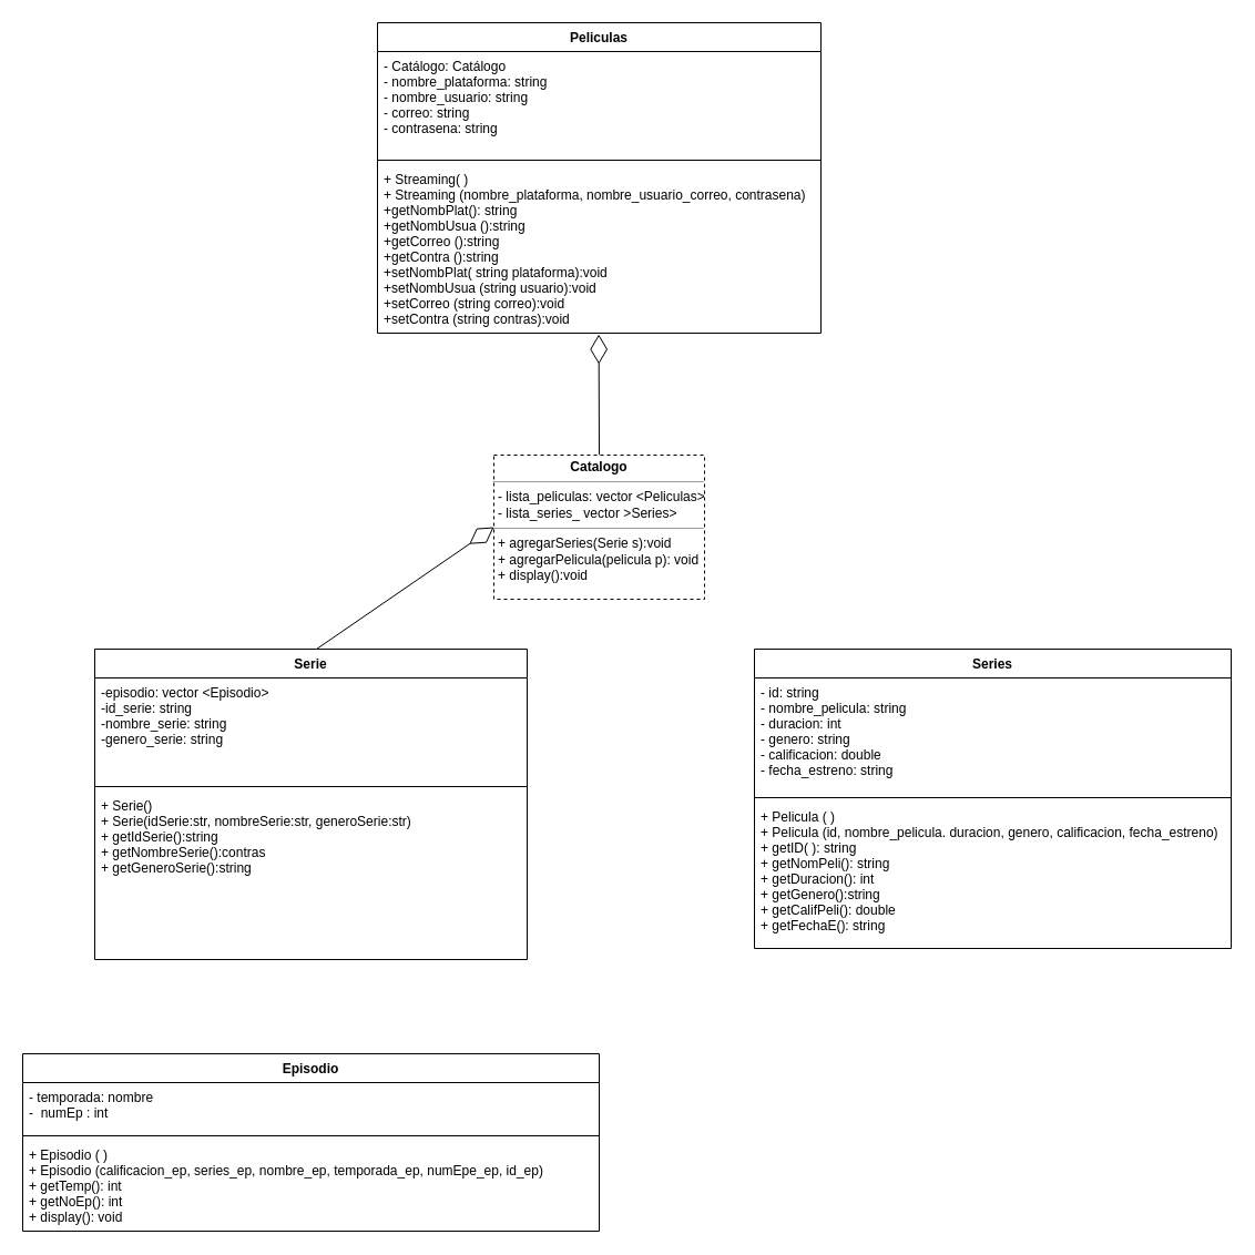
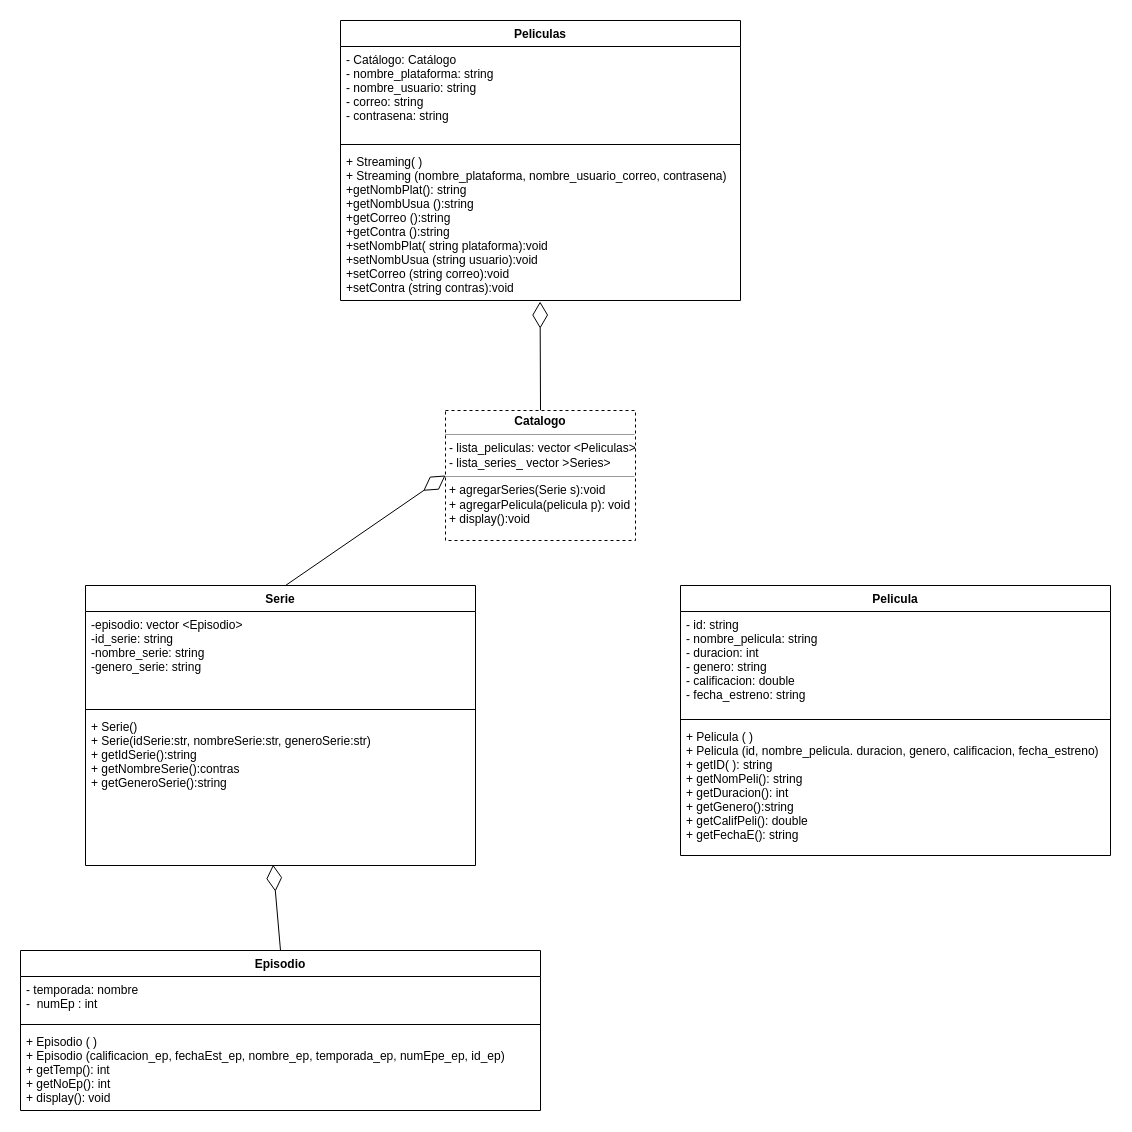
- <mxCell id="2" value="Series" style="swimlane;fontStyle=1;align=center;verticalAlign=top;childLayout=stackLayout;horizontal=1;startSize=26;horizontalStack=0;resizeParent=1;resizeParentMax=0;resizeLast=0;collapsible=1;marginBottom=0;" parent="1" vertex="1"><mxGeometry x="680" y="585" width="430" height="270" as="geometry" /></mxCell>
+ <mxCell id="2" value="Pelicula" style="swimlane;fontStyle=1;align=center;verticalAlign=top;childLayout=stackLayout;horizontal=1;startSize=26;horizontalStack=0;resizeParent=1;resizeParentMax=0;resizeLast=0;collapsible=1;marginBottom=0;" parent="1" vertex="1"><mxGeometry x="680" y="585" width="430" height="270" as="geometry" /></mxCell>
+ <mxCell id="15" value="" style="endArrow=diamondThin;endFill=0;endSize=24;html=1;entryX=0.481;entryY=0.995;entryDx=0;entryDy=0;entryPerimeter=0;exitX=0.5;exitY=0;exitDx=0;exitDy=0;" parent="1" source="18" target="9" edge="1"><mxGeometry width="160" relative="1" as="geometry"><mxPoint x="270" y="950" as="sourcePoint" /><mxPoint x="410" y="900" as="targetPoint" /></mxGeometry></mxCell>
- <mxCell id="21" value="+ Episodio ( )&#10;+ Episodio (calificacion_ep, series_ep, nombre_ep, temporada_ep, numEpe_ep, id_ep)&#10;+ getTemp(): int&#10;+ getNoEp(): int&#10;+ display(): void&#10;" style="text;strokeColor=none;fillColor=none;align=left;verticalAlign=top;spacingLeft=4;spacingRight=4;overflow=hidden;rotatable=0;points=[[0,0.5],[1,0.5]];portConstraint=eastwest;" vertex="1" parent="18"><mxGeometry y="78" width="520" height="82" as="geometry" /></mxCell>
+ <mxCell id="21" value="+ Episodio ( )&#10;+ Episodio (calificacion_ep, fechaEst_ep, nombre_ep, temporada_ep, numEpe_ep, id_ep)&#10;+ getTemp(): int&#10;+ getNoEp(): int&#10;+ display(): void&#10;" style="text;strokeColor=none;fillColor=none;align=left;verticalAlign=top;spacingLeft=4;spacingRight=4;overflow=hidden;rotatable=0;points=[[0,0.5],[1,0.5]];portConstraint=eastwest;" vertex="1" parent="18"><mxGeometry y="78" width="520" height="82" as="geometry" /></mxCell>
